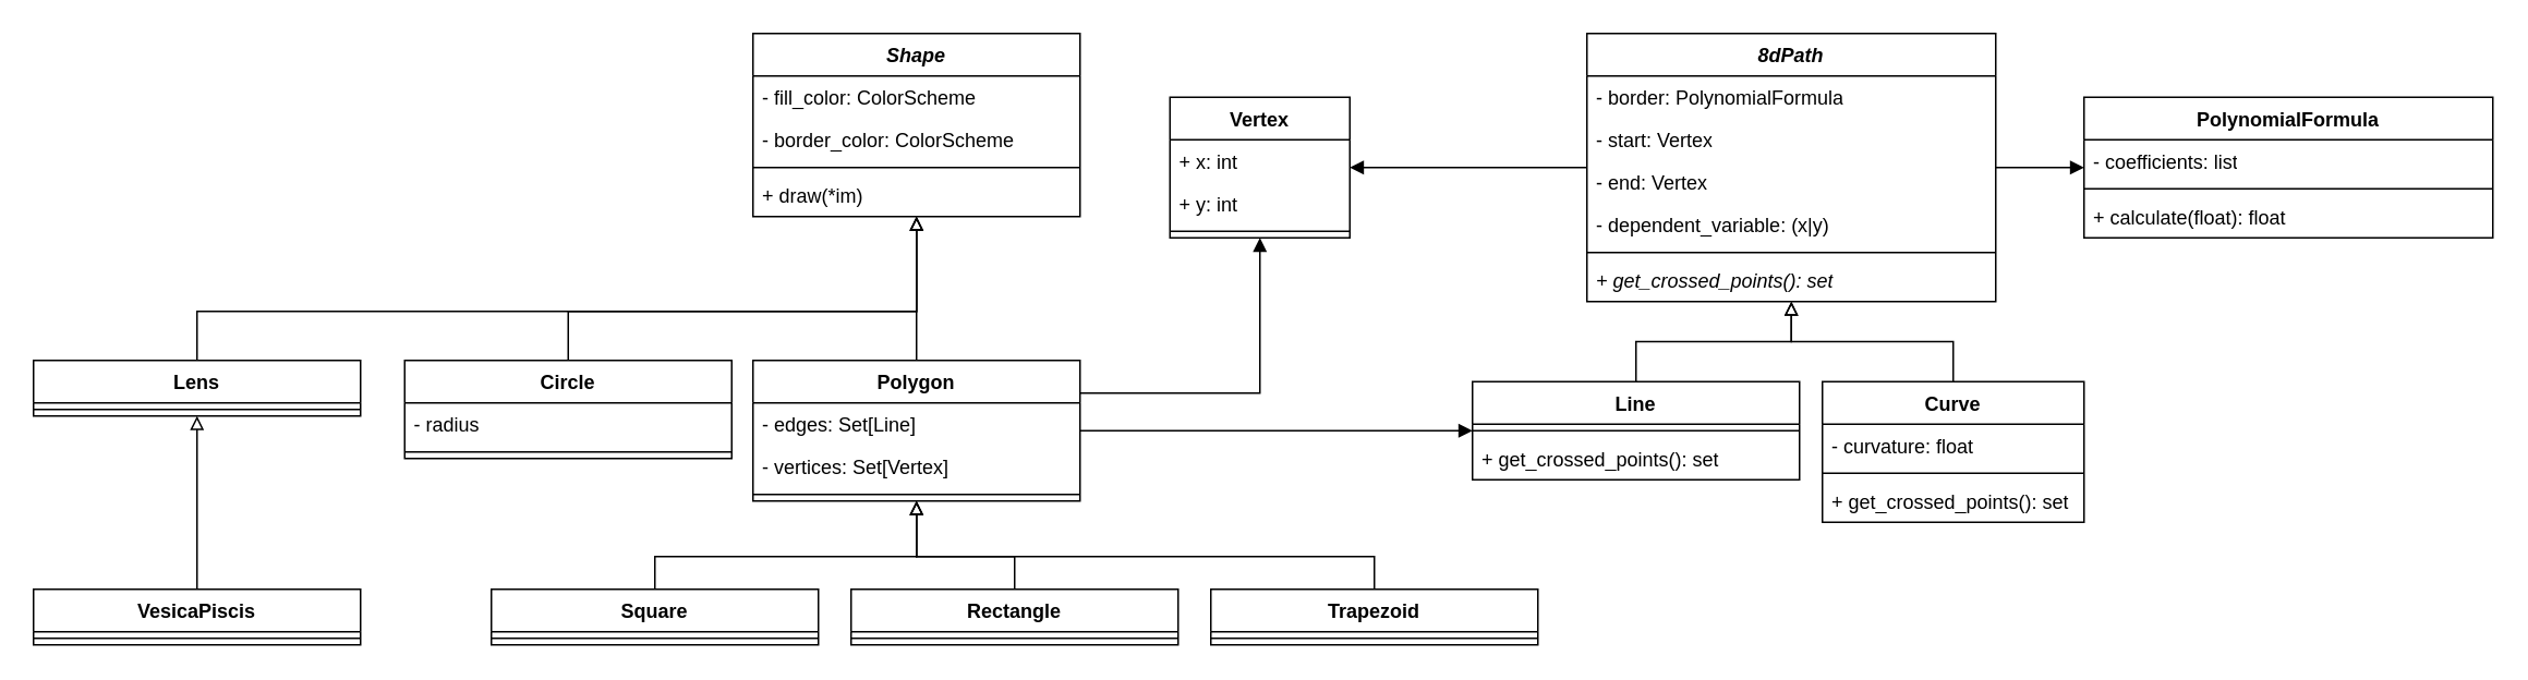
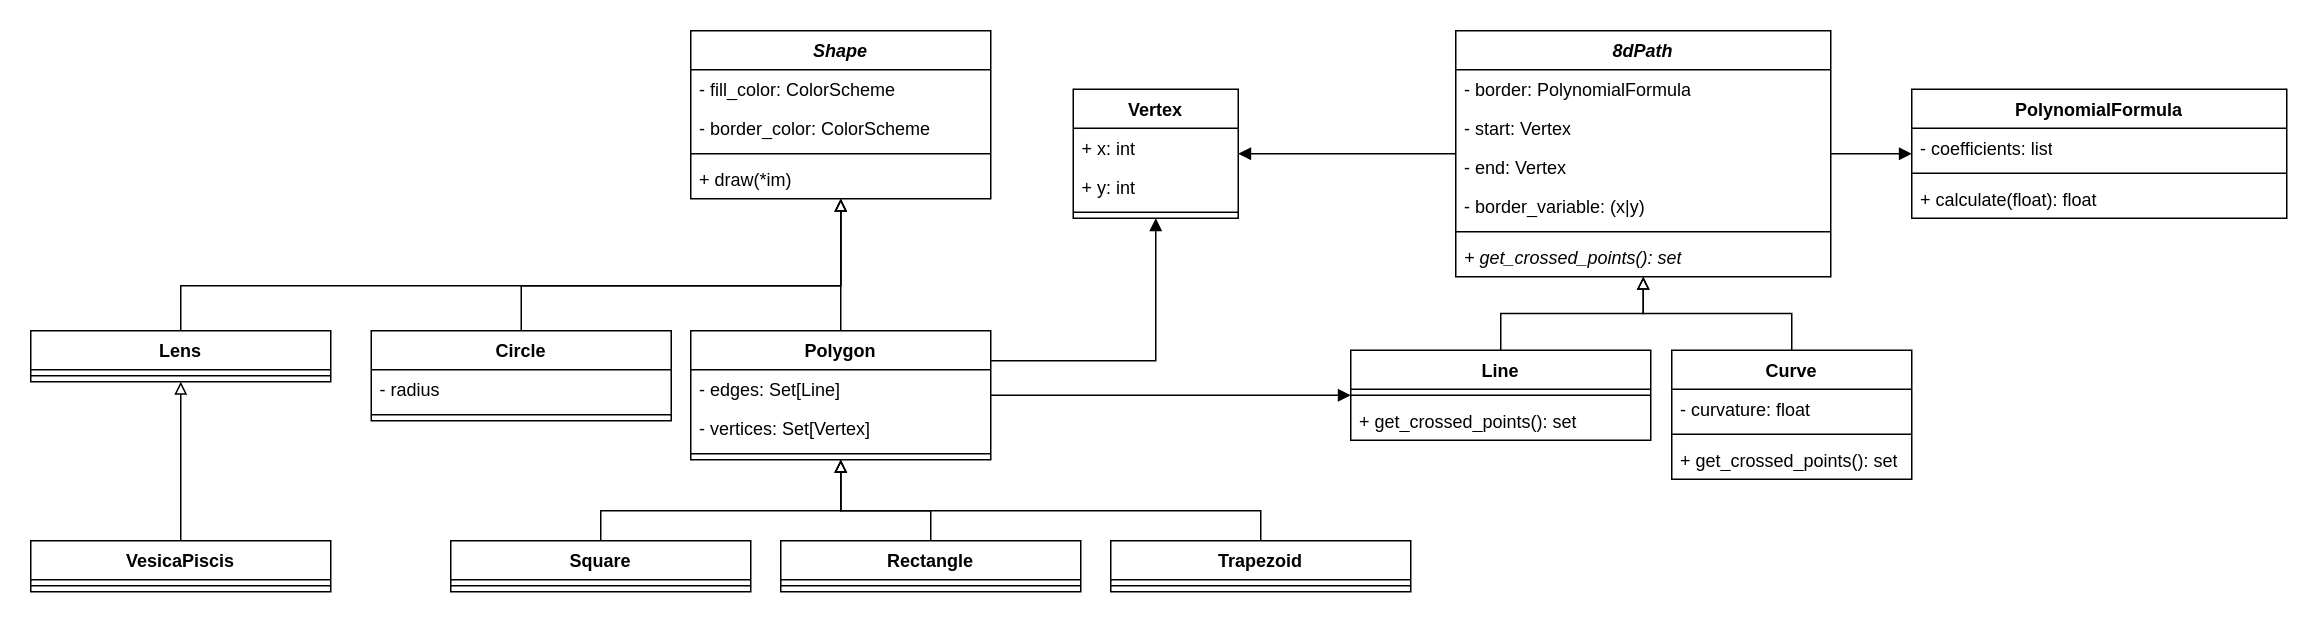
- <mxCell id="8" value="- dependent_variable: (x|y)" style="text;strokeColor=none;fillColor=none;align=left;verticalAlign=top;spacingLeft=4;spacingRight=4;overflow=hidden;rotatable=0;points=[[0,0.5],[1,0.5]];portConstraint=eastwest;whiteSpace=wrap;html=1;" vertex="1" parent="4"><mxGeometry y="104" width="250" height="26" as="geometry" /></mxCell>
+ <mxCell id="8" value="- border_variable: (x|y)" style="text;strokeColor=none;fillColor=none;align=left;verticalAlign=top;spacingLeft=4;spacingRight=4;overflow=hidden;rotatable=0;points=[[0,0.5],[1,0.5]];portConstraint=eastwest;whiteSpace=wrap;html=1;" vertex="1" parent="4"><mxGeometry y="104" width="250" height="26" as="geometry" /></mxCell>
